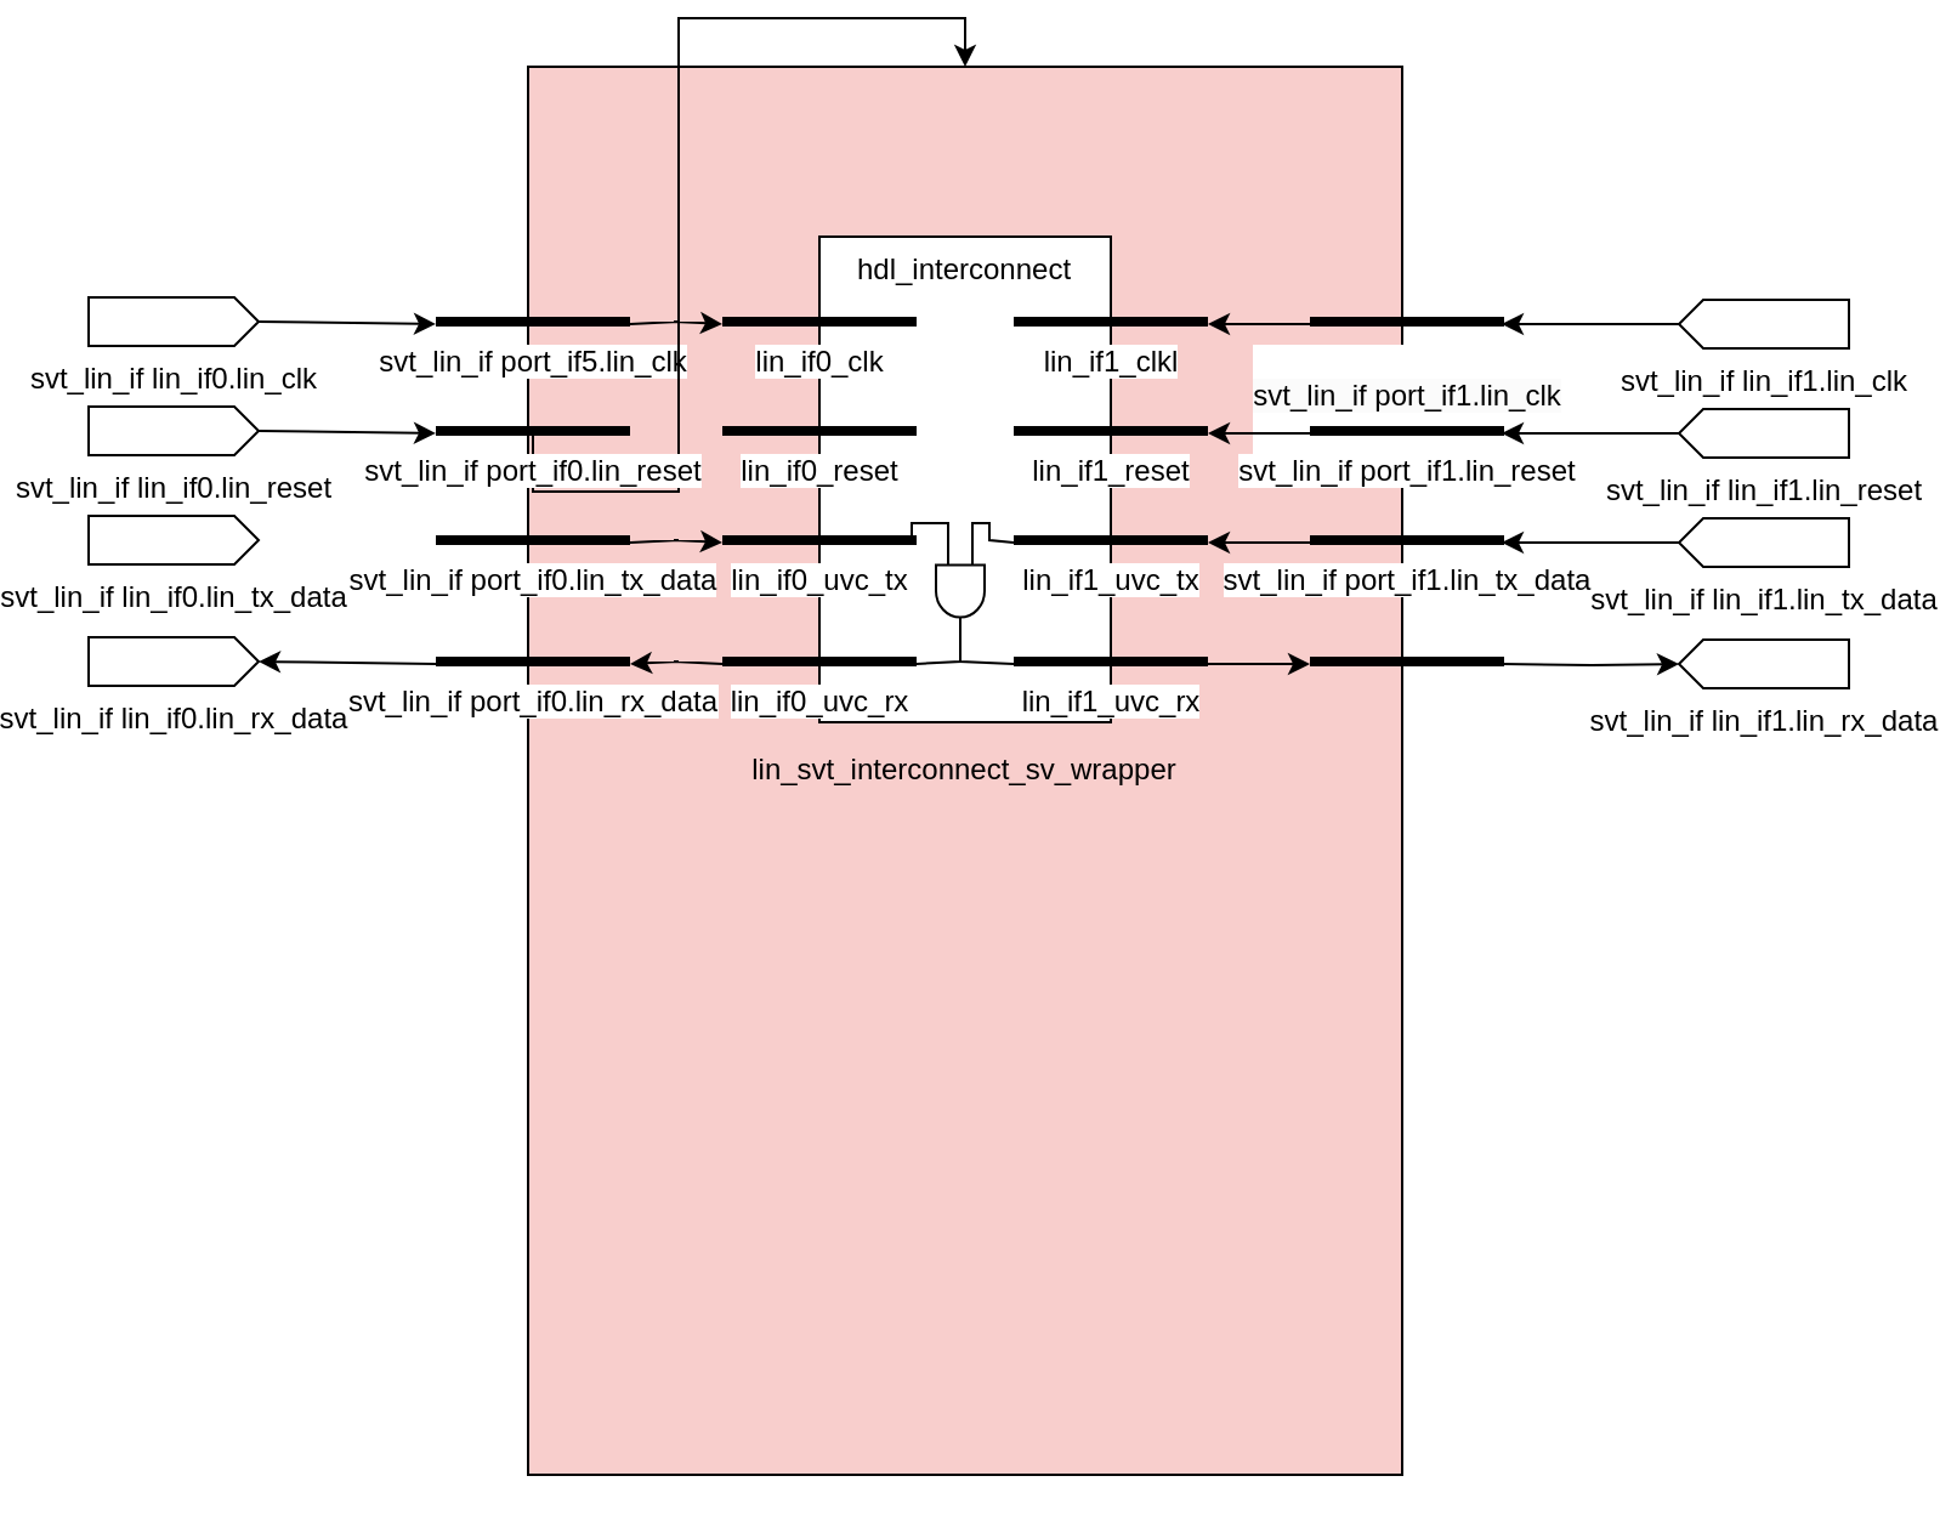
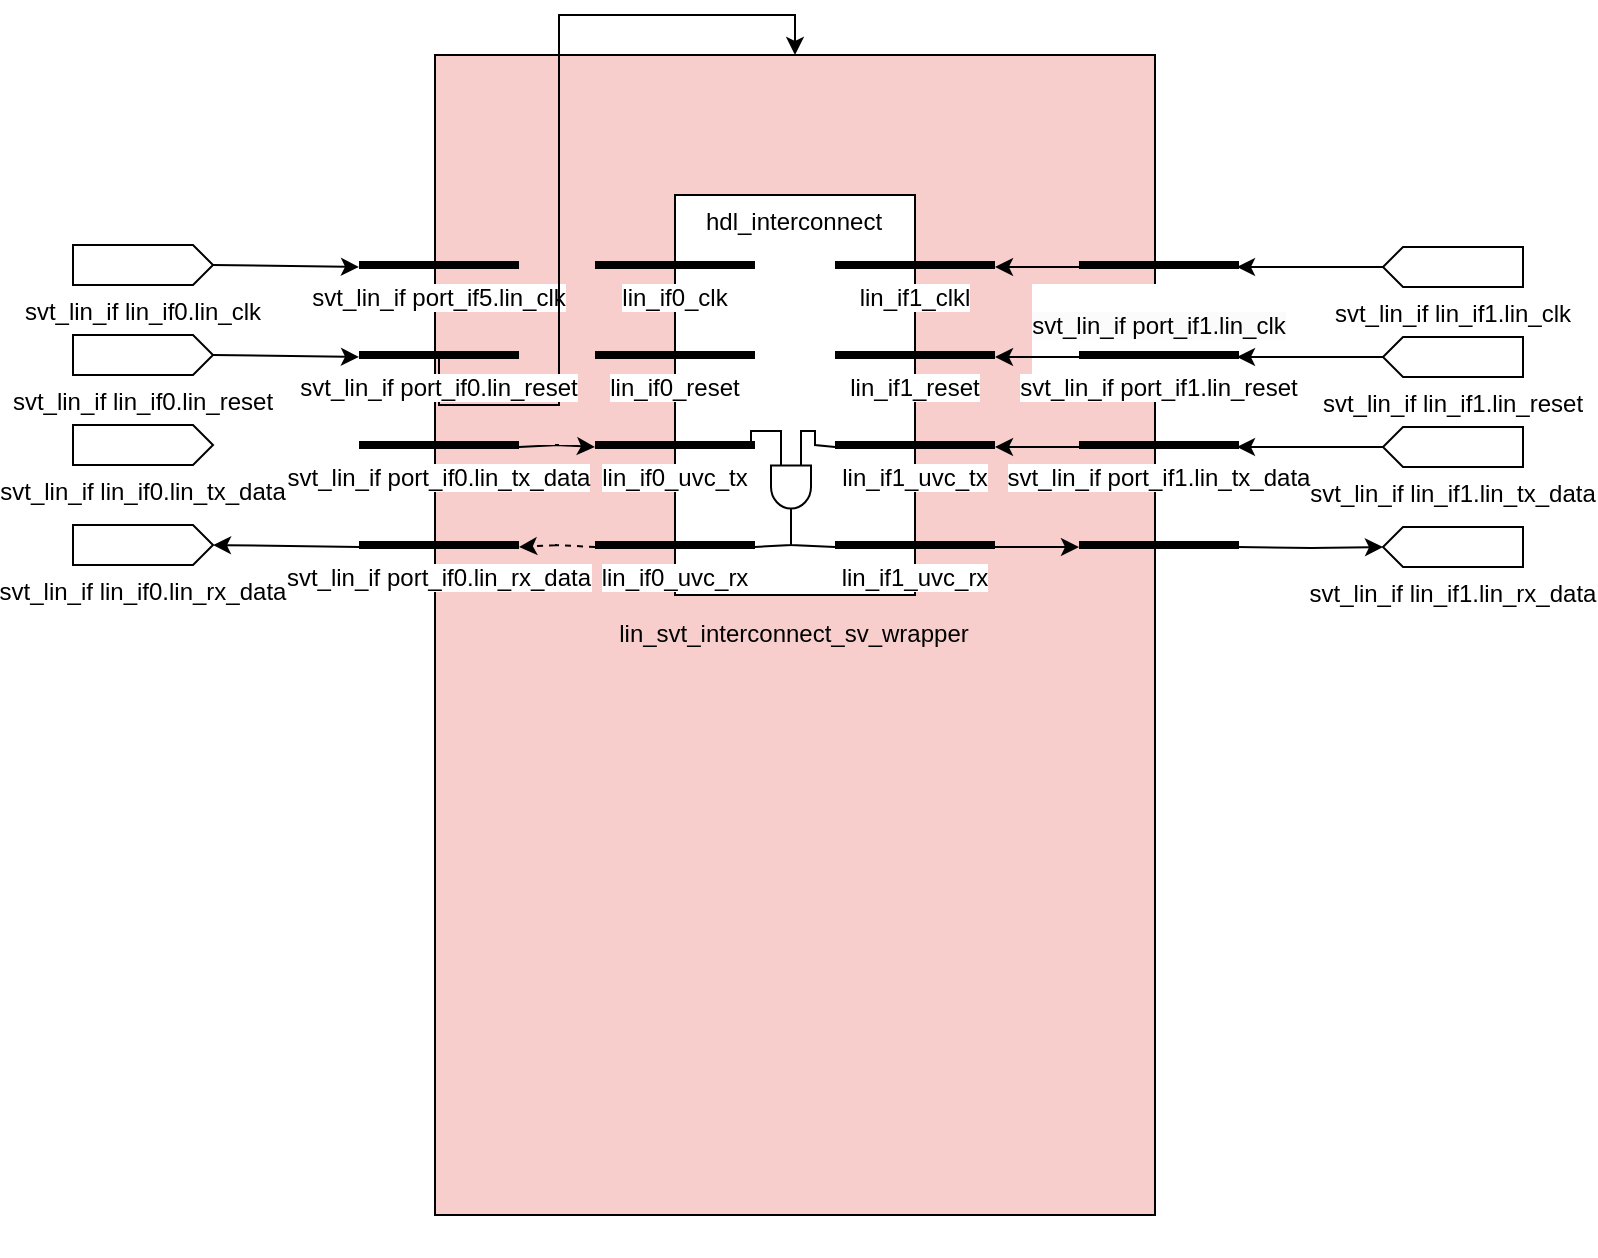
- <mxCell id="5" style="edgeStyle=orthogonalEdgeStyle;rounded=0;orthogonalLoop=1;jettySize=auto;html=1;" edge="1" parent="1" source="6" target="35"><mxGeometry relative="1" as="geometry" /></mxCell>
- <mxCell id="11" style="edgeStyle=orthogonalEdgeStyle;rounded=0;orthogonalLoop=1;jettySize=auto;html=1;" edge="1" parent="1" source="38" target="12"><mxGeometry relative="1" as="geometry" /></mxCell>
+ <mxCell id="11" style="edgeStyle=orthogonalEdgeStyle;rounded=0;orthogonalLoop=1;jettySize=auto;html=1;dashed=1;" edge="1" parent="1" source="38" target="12"><mxGeometry relative="1" as="geometry" /></mxCell>
